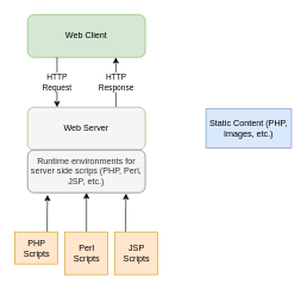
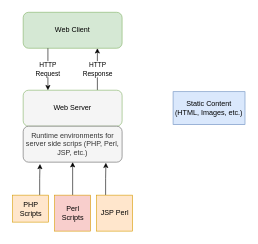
- <mxCell id="6" value="Static Content (PHP, Images, etc.)" style="rounded=0;whiteSpace=wrap;html=1;fillColor=#dae8fc;strokeColor=#6c8ebf;" vertex="1" parent="1"><mxGeometry x="288" y="152.5" width="120" height="55" as="geometry" /></mxCell>
+ <mxCell id="6" value="Static Content (HTML, Images, etc.)" style="rounded=0;whiteSpace=wrap;html=1;fillColor=#dae8fc;strokeColor=#6c8ebf;" vertex="1" parent="1"><mxGeometry x="288" y="152.5" width="120" height="55" as="geometry" /></mxCell>
- <mxCell id="10" value="Perl Scripts" style="rounded=0;whiteSpace=wrap;html=1;fillColor=#ffe6cc;strokeColor=#d79b00;" vertex="1" parent="1"><mxGeometry x="90.5" y="325" width="60" height="60" as="geometry" /></mxCell>
+ <mxCell id="10" value="Perl Scripts" style="rounded=0;whiteSpace=wrap;html=1;fillColor=#f8cecc;strokeColor=#d79b00;" vertex="1" parent="1"><mxGeometry x="90.5" y="325" width="60" height="60" as="geometry" /></mxCell>
- <mxCell id="12" value="JSP Scripts" style="rounded=0;whiteSpace=wrap;html=1;fillColor=#ffe6cc;strokeColor=#d79b00;" vertex="1" parent="1"><mxGeometry x="160.5" y="325" width="60" height="60" as="geometry" /></mxCell>
+ <mxCell id="12" value="JSP Perl" style="rounded=0;whiteSpace=wrap;html=1;fillColor=#ffe6cc;strokeColor=#d79b00;" vertex="1" parent="1"><mxGeometry x="160.5" y="325" width="60" height="60" as="geometry" /></mxCell>
